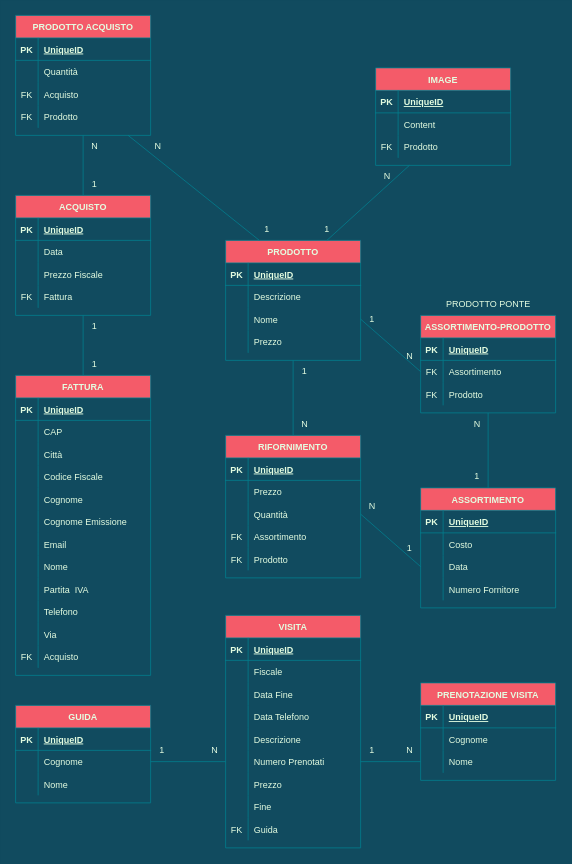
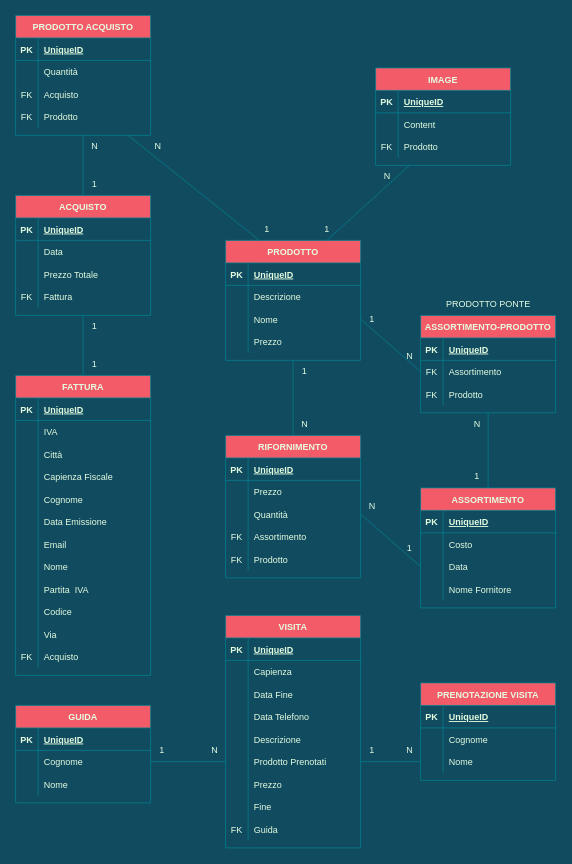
- <mxCell id="47" value="Prezzo Fiscale" style="shape=partialRectangle;connectable=0;fillColor=none;top=0;left=0;bottom=0;right=0;align=left;spacingLeft=6;overflow=hidden;strokeColor=#028090;fontColor=#E4FDE1;" vertex="1" parent="45"><mxGeometry x="30" width="150" height="30" as="geometry"><mxRectangle width="150" height="30" as="alternateBounds" /></mxGeometry></mxCell>
+ <mxCell id="47" value="Prezzo Totale" style="shape=partialRectangle;connectable=0;fillColor=none;top=0;left=0;bottom=0;right=0;align=left;spacingLeft=6;overflow=hidden;strokeColor=#028090;fontColor=#E4FDE1;" vertex="1" parent="45"><mxGeometry x="30" width="150" height="30" as="geometry"><mxRectangle width="150" height="30" as="alternateBounds" /></mxGeometry></mxCell>
- <mxCell id="57" value="CAP" style="shape=partialRectangle;connectable=0;fillColor=none;top=0;left=0;bottom=0;right=0;align=left;spacingLeft=6;overflow=hidden;strokeColor=#028090;fontColor=#E4FDE1;" vertex="1" parent="55"><mxGeometry x="30" width="150" height="30" as="geometry"><mxRectangle width="150" height="30" as="alternateBounds" /></mxGeometry></mxCell>
+ <mxCell id="57" value="IVA" style="shape=partialRectangle;connectable=0;fillColor=none;top=0;left=0;bottom=0;right=0;align=left;spacingLeft=6;overflow=hidden;strokeColor=#028090;fontColor=#E4FDE1;" vertex="1" parent="55"><mxGeometry x="30" width="150" height="30" as="geometry"><mxRectangle width="150" height="30" as="alternateBounds" /></mxGeometry></mxCell>
- <mxCell id="63" value="Codice Fiscale" style="shape=partialRectangle;connectable=0;fillColor=none;top=0;left=0;bottom=0;right=0;align=left;spacingLeft=6;overflow=hidden;strokeColor=#028090;fontColor=#E4FDE1;" vertex="1" parent="61"><mxGeometry x="30" width="150" height="30" as="geometry"><mxRectangle width="150" height="30" as="alternateBounds" /></mxGeometry></mxCell>
+ <mxCell id="63" value="Capienza Fiscale" style="shape=partialRectangle;connectable=0;fillColor=none;top=0;left=0;bottom=0;right=0;align=left;spacingLeft=6;overflow=hidden;strokeColor=#028090;fontColor=#E4FDE1;" vertex="1" parent="61"><mxGeometry x="30" width="150" height="30" as="geometry"><mxRectangle width="150" height="30" as="alternateBounds" /></mxGeometry></mxCell>
- <mxCell id="69" value="Cognome Emissione" style="shape=partialRectangle;connectable=0;fillColor=none;top=0;left=0;bottom=0;right=0;align=left;spacingLeft=6;overflow=hidden;strokeColor=#028090;fontColor=#E4FDE1;" vertex="1" parent="67"><mxGeometry x="30" width="150" height="30" as="geometry"><mxRectangle width="150" height="30" as="alternateBounds" /></mxGeometry></mxCell>
+ <mxCell id="69" value="Data Emissione" style="shape=partialRectangle;connectable=0;fillColor=none;top=0;left=0;bottom=0;right=0;align=left;spacingLeft=6;overflow=hidden;strokeColor=#028090;fontColor=#E4FDE1;" vertex="1" parent="67"><mxGeometry x="30" width="150" height="30" as="geometry"><mxRectangle width="150" height="30" as="alternateBounds" /></mxGeometry></mxCell>
- <mxCell id="109" value="Numero Fornitore" style="shape=partialRectangle;connectable=0;fillColor=none;top=0;left=0;bottom=0;right=0;align=left;spacingLeft=6;overflow=hidden;strokeColor=#028090;fontColor=#E4FDE1;" vertex="1" parent="107"><mxGeometry x="30" width="150" height="30" as="geometry"><mxRectangle width="150" height="30" as="alternateBounds" /></mxGeometry></mxCell>
+ <mxCell id="109" value="Nome Fornitore" style="shape=partialRectangle;connectable=0;fillColor=none;top=0;left=0;bottom=0;right=0;align=left;spacingLeft=6;overflow=hidden;strokeColor=#028090;fontColor=#E4FDE1;" vertex="1" parent="107"><mxGeometry x="30" width="150" height="30" as="geometry"><mxRectangle width="150" height="30" as="alternateBounds" /></mxGeometry></mxCell>
- <mxCell id="81" value="Telefono" style="shape=partialRectangle;connectable=0;fillColor=none;top=0;left=0;bottom=0;right=0;align=left;spacingLeft=6;overflow=hidden;strokeColor=#028090;fontColor=#E4FDE1;" vertex="1" parent="79"><mxGeometry x="30" width="150" height="30" as="geometry"><mxRectangle width="150" height="30" as="alternateBounds" /></mxGeometry></mxCell>
+ <mxCell id="81" value="Codice" style="shape=partialRectangle;connectable=0;fillColor=none;top=0;left=0;bottom=0;right=0;align=left;spacingLeft=6;overflow=hidden;strokeColor=#028090;fontColor=#E4FDE1;" vertex="1" parent="79"><mxGeometry x="30" width="150" height="30" as="geometry"><mxRectangle width="150" height="30" as="alternateBounds" /></mxGeometry></mxCell>
- <mxCell id="158" value="Fiscale" style="shape=partialRectangle;connectable=0;fillColor=none;top=0;left=0;bottom=0;right=0;align=left;spacingLeft=6;overflow=hidden;strokeColor=#028090;fontColor=#E4FDE1;" vertex="1" parent="156"><mxGeometry x="30" width="150" height="30" as="geometry"><mxRectangle width="150" height="30" as="alternateBounds" /></mxGeometry></mxCell>
+ <mxCell id="158" value="Capienza" style="shape=partialRectangle;connectable=0;fillColor=none;top=0;left=0;bottom=0;right=0;align=left;spacingLeft=6;overflow=hidden;strokeColor=#028090;fontColor=#E4FDE1;" vertex="1" parent="156"><mxGeometry x="30" width="150" height="30" as="geometry"><mxRectangle width="150" height="30" as="alternateBounds" /></mxGeometry></mxCell>
- <mxCell id="170" value="Numero Prenotati" style="shape=partialRectangle;connectable=0;fillColor=none;top=0;left=0;bottom=0;right=0;align=left;spacingLeft=6;overflow=hidden;strokeColor=#028090;fontColor=#E4FDE1;" vertex="1" parent="168"><mxGeometry x="30" width="150" height="30" as="geometry"><mxRectangle width="150" height="30" as="alternateBounds" /></mxGeometry></mxCell>
+ <mxCell id="170" value="Prodotto Prenotati" style="shape=partialRectangle;connectable=0;fillColor=none;top=0;left=0;bottom=0;right=0;align=left;spacingLeft=6;overflow=hidden;strokeColor=#028090;fontColor=#E4FDE1;" vertex="1" parent="168"><mxGeometry x="30" width="150" height="30" as="geometry"><mxRectangle width="150" height="30" as="alternateBounds" /></mxGeometry></mxCell>
